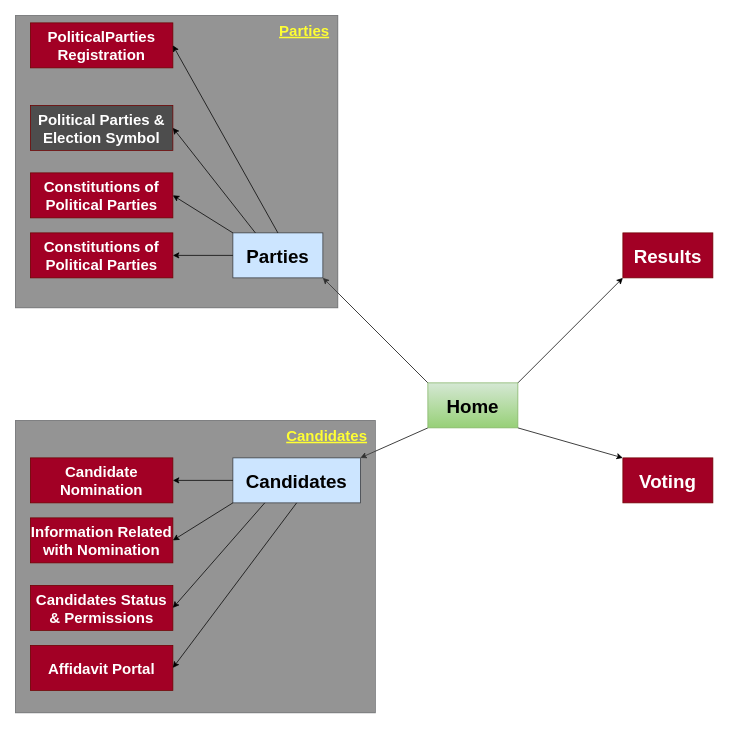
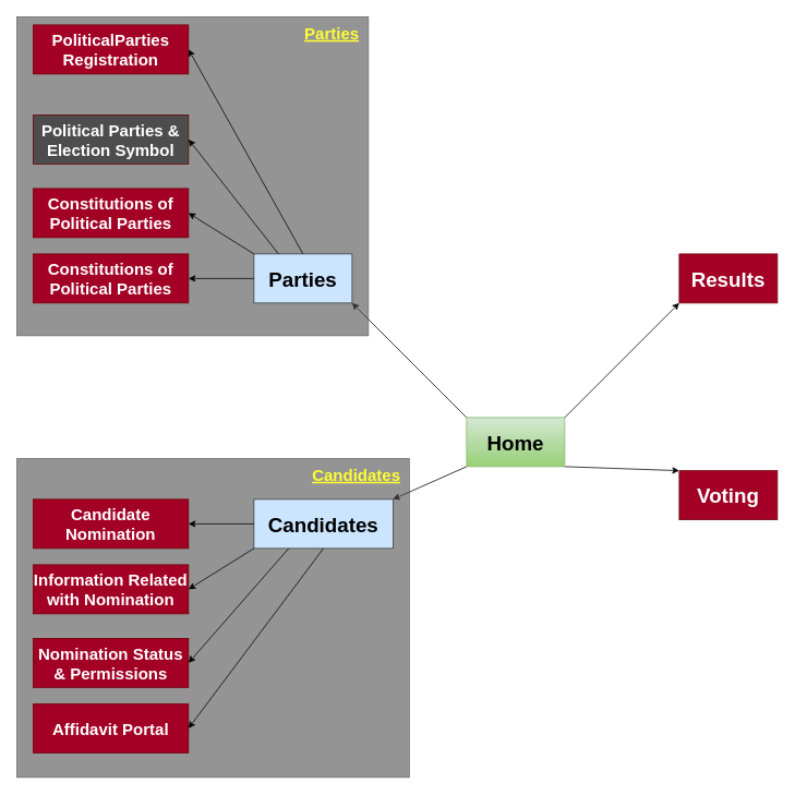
- <mxCell id="7" value="Voting" style="whiteSpace=wrap;html=1;fontSize=25;fontStyle=1;fillColor=#a20025;fontColor=#ffffff;strokeColor=#6F0000;" vertex="1" parent="1"><mxGeometry x="830" y="610" width="120" height="60" as="geometry" /></mxCell>
+ <mxCell id="7" value="Voting" style="whiteSpace=wrap;html=1;fontSize=25;fontStyle=1;fillColor=#a20025;fontColor=#ffffff;strokeColor=#6F0000;" vertex="1" parent="1"><mxGeometry x="830" y="575" width="120" height="60" as="geometry" /></mxCell>
- <mxCell id="16" value="Candidates Status &amp;amp; Permissions" style="whiteSpace=wrap;html=1;fontSize=20;fontStyle=1;fillColor=#a20025;fontColor=#ffffff;strokeColor=#6F0000;" vertex="1" parent="9"><mxGeometry x="20" y="220" width="190" height="60" as="geometry" /></mxCell>
+ <mxCell id="16" value="Nomination Status &amp;amp; Permissions" style="whiteSpace=wrap;html=1;fontSize=20;fontStyle=1;fillColor=#a20025;fontColor=#ffffff;strokeColor=#6F0000;" vertex="1" parent="9"><mxGeometry x="20" y="220" width="190" height="60" as="geometry" /></mxCell>
